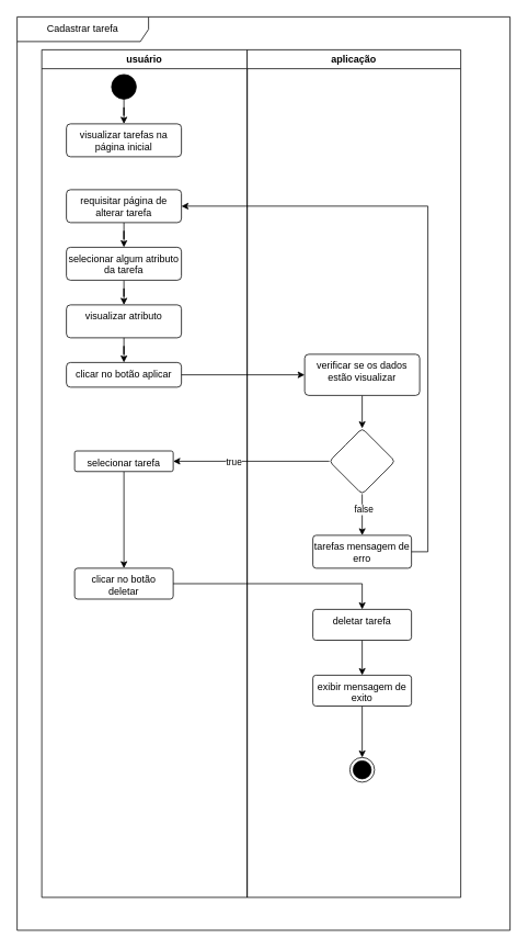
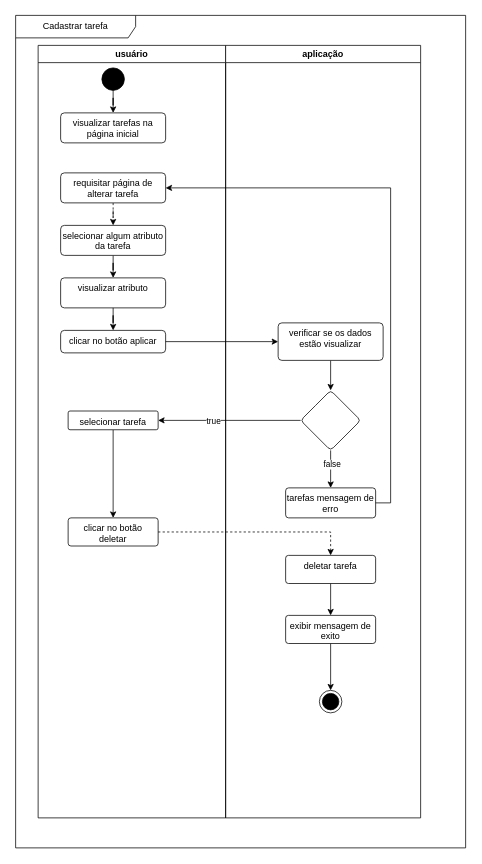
- <mxCell id="7" value="" style="edgeStyle=orthogonalEdgeStyle;rounded=0;orthogonalLoop=1;jettySize=auto;html=1;" edge="1" parent="3" source="8" target="15"><mxGeometry relative="1" as="geometry" /></mxCell>
+ <mxCell id="7" value="" style="edgeStyle=orthogonalEdgeStyle;rounded=0;orthogonalLoop=1;jettySize=auto;html=1;dashed=1;" edge="1" parent="3" source="8" target="15"><mxGeometry relative="1" as="geometry" /></mxCell>
- <mxCell id="33" value="" style="edgeStyle=orthogonalEdgeStyle;rounded=0;orthogonalLoop=1;jettySize=auto;html=1;" edge="1" parent="2" source="16" target="25"><mxGeometry relative="1" as="geometry" /></mxCell>
+ <mxCell id="33" value="" style="edgeStyle=orthogonalEdgeStyle;rounded=0;orthogonalLoop=1;jettySize=auto;html=1;dashed=1;" edge="1" parent="2" source="16" target="25"><mxGeometry relative="1" as="geometry" /></mxCell>
